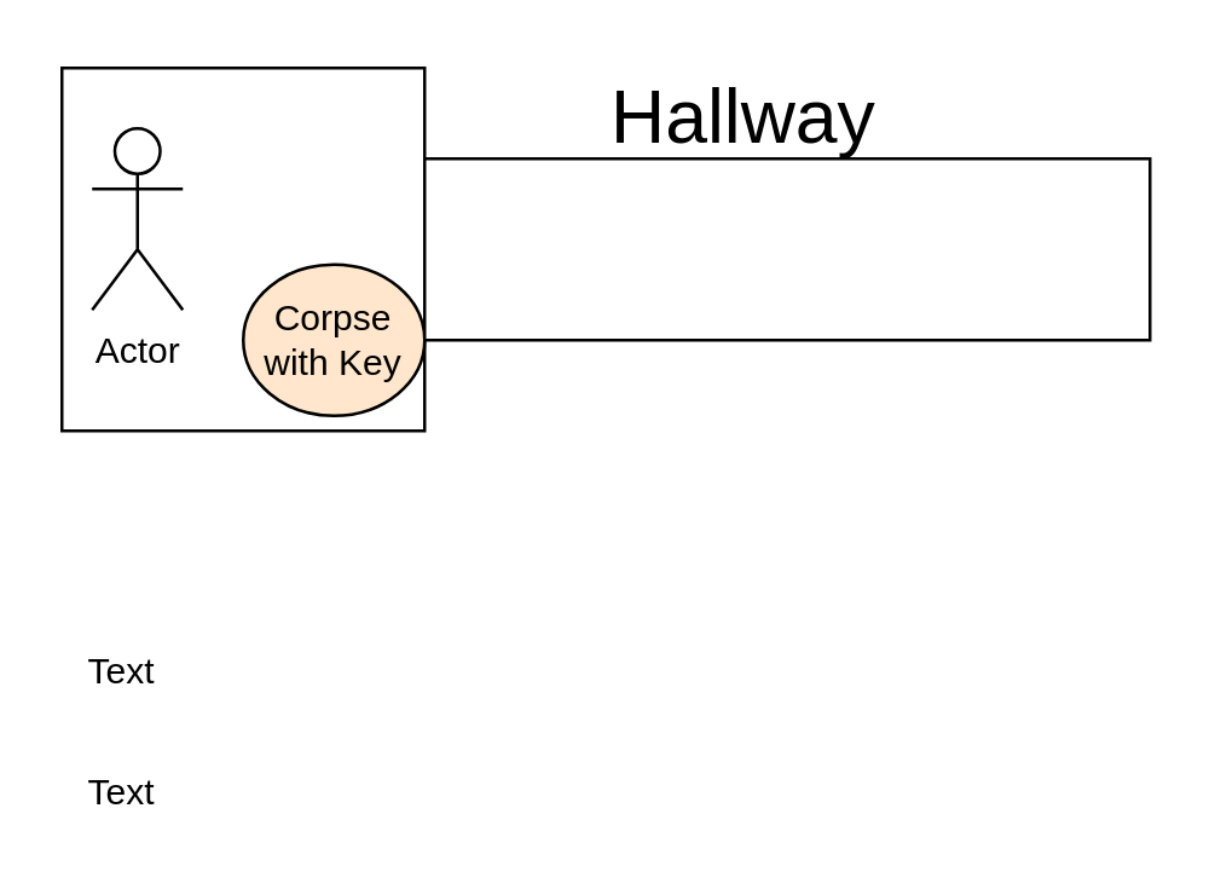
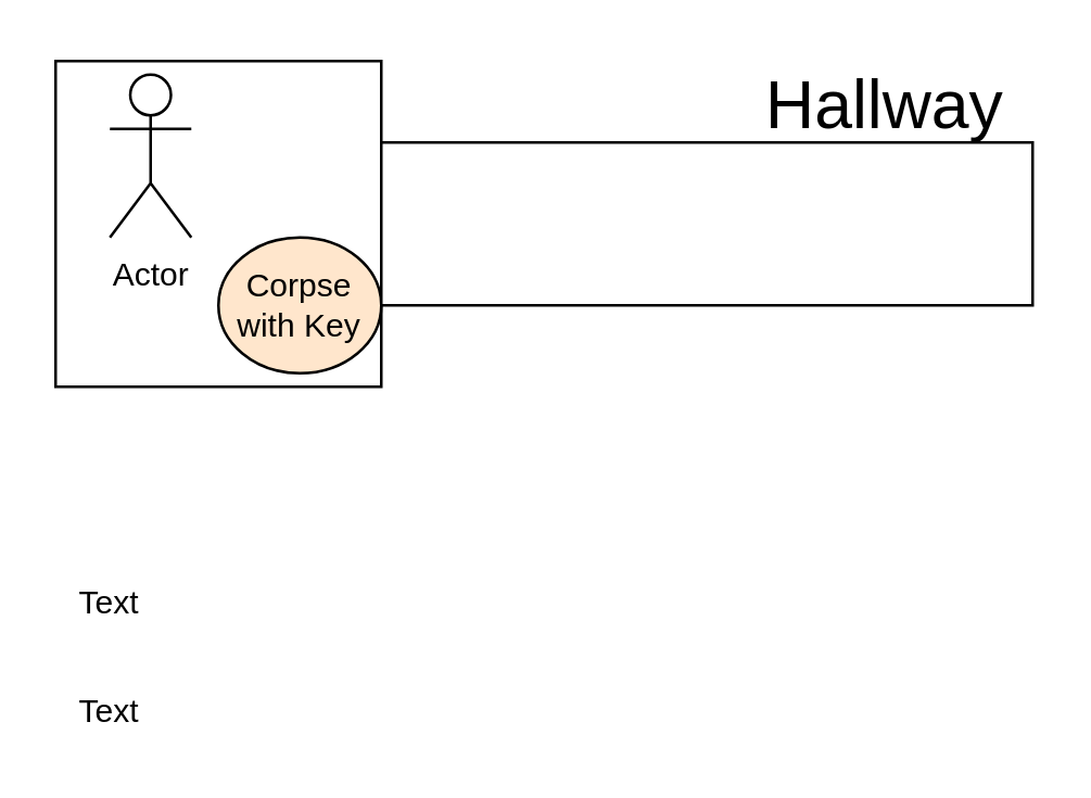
- <mxCell id="8" value="&lt;font style=&quot;font-size: 25px&quot;&gt;Hallway&lt;/font&gt;" style="text;html=1;resizable=0;points=[];autosize=1;align=left;verticalAlign=top;spacingTop=-4;" vertex="1" parent="1"><mxGeometry x="200" y="20" width="100" height="20" as="geometry" /></mxCell>
+ <mxCell id="8" value="&lt;font style=&quot;font-size: 25px&quot;&gt;Hallway&lt;/font&gt;" style="text;html=1;resizable=0;points=[];autosize=1;align=left;verticalAlign=top;spacingTop=-4;" vertex="1" parent="1"><mxGeometry x="280" y="20" width="100" height="20" as="geometry" /></mxCell>
- <mxCell id="3" value="Actor" style="shape=umlActor;verticalLabelPosition=bottom;labelBackgroundColor=#ffffff;verticalAlign=top;html=1;outlineConnect=0;" vertex="1" parent="1"><mxGeometry x="30" y="42" width="30" height="60" as="geometry" /></mxCell>
+ <mxCell id="3" value="Actor" style="shape=umlActor;verticalLabelPosition=bottom;labelBackgroundColor=#ffffff;verticalAlign=top;html=1;outlineConnect=0;" vertex="1" parent="1"><mxGeometry x="40" y="27" width="30" height="60" as="geometry" /></mxCell>
